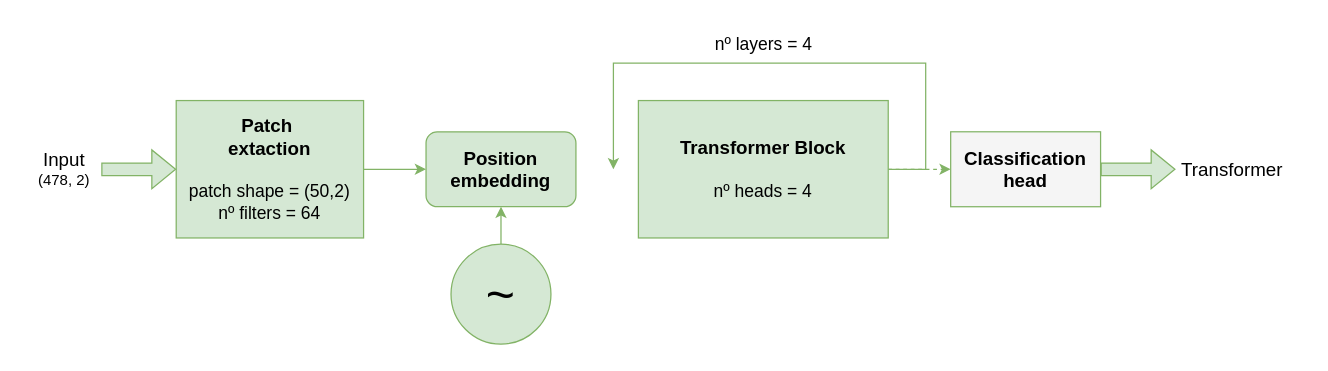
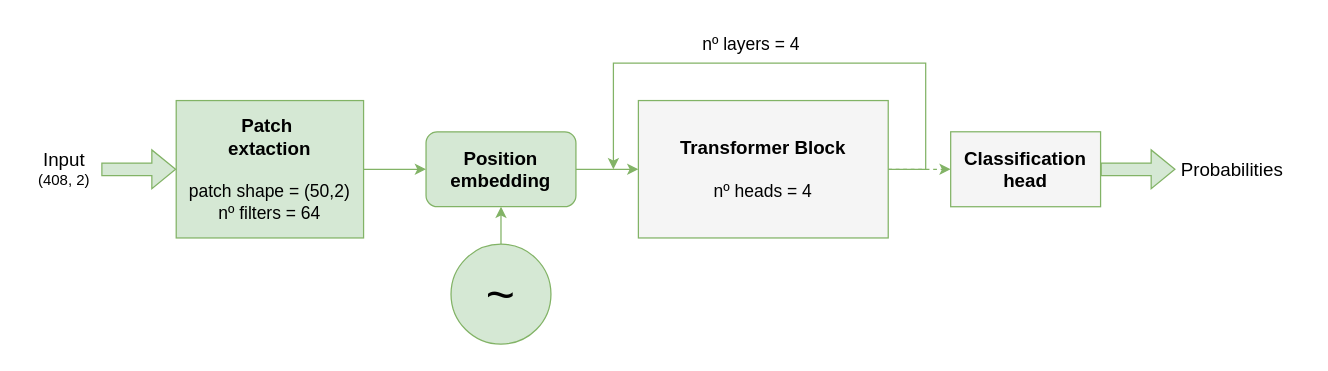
- <mxCell id="11" value="&lt;font style=&quot;font-size: 14px;&quot;&gt;nº layers = 4&lt;/font&gt;" style="text;html=1;align=center;verticalAlign=middle;resizable=0;points=[];autosize=1;" vertex="1" parent="1"><mxGeometry x="560" y="20" width="100" height="30" as="geometry" /></mxCell>
+ <mxCell id="11" value="&lt;font style=&quot;font-size: 14px;&quot;&gt;nº layers = 4&lt;/font&gt;" style="text;html=1;align=center;verticalAlign=middle;resizable=0;points=[];autosize=1;" vertex="1" parent="1"><mxGeometry x="550" y="20" width="100" height="30" as="geometry" /></mxCell>
- <mxCell id="16" value="&lt;font style=&quot;font-size: 15px;&quot;&gt;Input&lt;/font&gt;&lt;div&gt;(478, 2)&lt;/div&gt;" style="text;html=1;align=center;verticalAlign=middle;resizable=0;points=[];autosize=1;strokeColor=none;fillColor=none;" vertex="1" parent="1"><mxGeometry x="20" y="110" width="60" height="50" as="geometry" /></mxCell>
+ <mxCell id="16" value="&lt;font style=&quot;font-size: 15px;&quot;&gt;Input&lt;/font&gt;&lt;div&gt;(408, 2)&lt;/div&gt;" style="text;html=1;align=center;verticalAlign=middle;resizable=0;points=[];autosize=1;strokeColor=none;fillColor=none;" vertex="1" parent="1"><mxGeometry x="20" y="110" width="60" height="50" as="geometry" /></mxCell>
+ <mxCell id="6" style="edgeStyle=orthogonalEdgeStyle;rounded=0;orthogonalLoop=1;jettySize=auto;html=1;entryX=0;entryY=0.5;entryDx=0;entryDy=0;fillColor=#d5e8d4;strokeColor=#82b366;" edge="1" parent="1" source="7" target="10"><mxGeometry relative="1" as="geometry" /></mxCell>
- <mxCell id="10" value="&lt;font style=&quot;font-size: 15px;&quot;&gt;&lt;b&gt;Transformer Block&lt;/b&gt;&lt;/font&gt;&lt;div&gt;&lt;font style=&quot;font-size: 15px;&quot;&gt;&lt;b&gt;&lt;br&gt;&lt;/b&gt;&lt;/font&gt;&lt;/div&gt;&lt;div&gt;&lt;span style=&quot;font-size: 14px;&quot;&gt;nº heads = 4&lt;/span&gt;&lt;/div&gt;" style="rounded=0;whiteSpace=wrap;html=1;fillColor=#d5e8d4;strokeColor=#82b366;" vertex="1" parent="1"><mxGeometry x="510" y="80" width="200" height="110" as="geometry" /></mxCell>
+ <mxCell id="10" value="&lt;font style=&quot;font-size: 15px;&quot;&gt;&lt;b&gt;Transformer Block&lt;/b&gt;&lt;/font&gt;&lt;div&gt;&lt;font style=&quot;font-size: 15px;&quot;&gt;&lt;b&gt;&lt;br&gt;&lt;/b&gt;&lt;/font&gt;&lt;/div&gt;&lt;div&gt;&lt;span style=&quot;font-size: 14px;&quot;&gt;nº heads = 4&lt;/span&gt;&lt;/div&gt;" style="rounded=0;whiteSpace=wrap;html=1;fillColor=#f5f5f5;strokeColor=#82b366;" vertex="1" parent="1"><mxGeometry x="510" y="80" width="200" height="110" as="geometry" /></mxCell>
- <mxCell id="14" value="&lt;font style=&quot;font-size: 15px;&quot;&gt;Transformer&lt;/font&gt;" style="text;html=1;align=center;verticalAlign=middle;resizable=0;points=[];autosize=1;" vertex="1" parent="1"><mxGeometry x="930" y="120" width="110" height="30" as="geometry" /></mxCell>
+ <mxCell id="14" value="&lt;font style=&quot;font-size: 15px;&quot;&gt;Probabilities&lt;/font&gt;" style="text;html=1;align=center;verticalAlign=middle;resizable=0;points=[];autosize=1;" vertex="1" parent="1"><mxGeometry x="930" y="120" width="110" height="30" as="geometry" /></mxCell>
